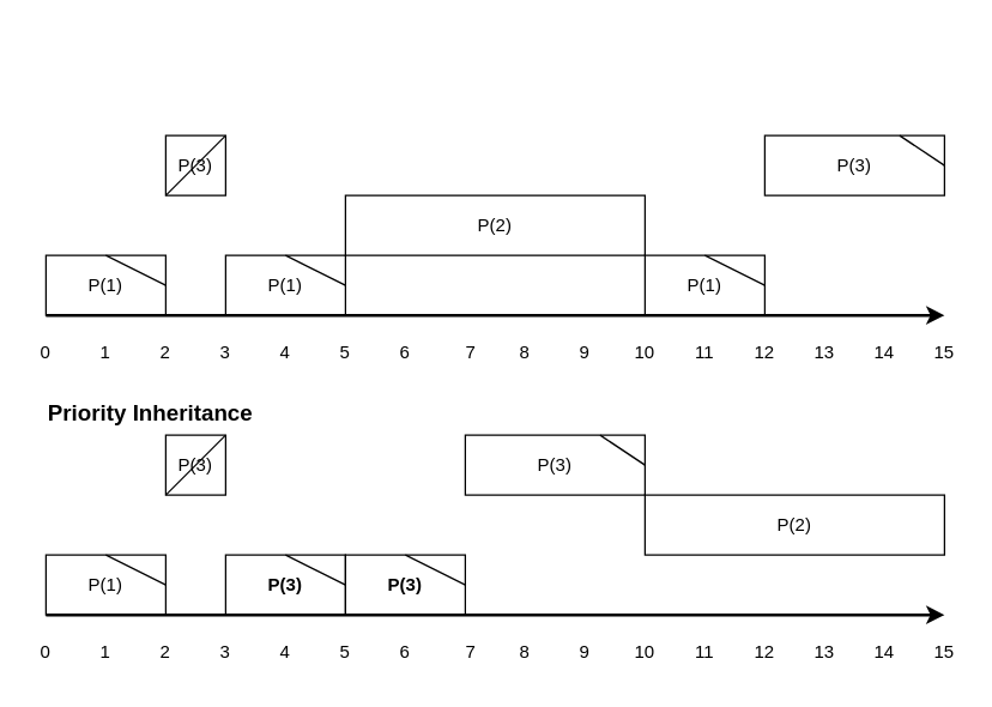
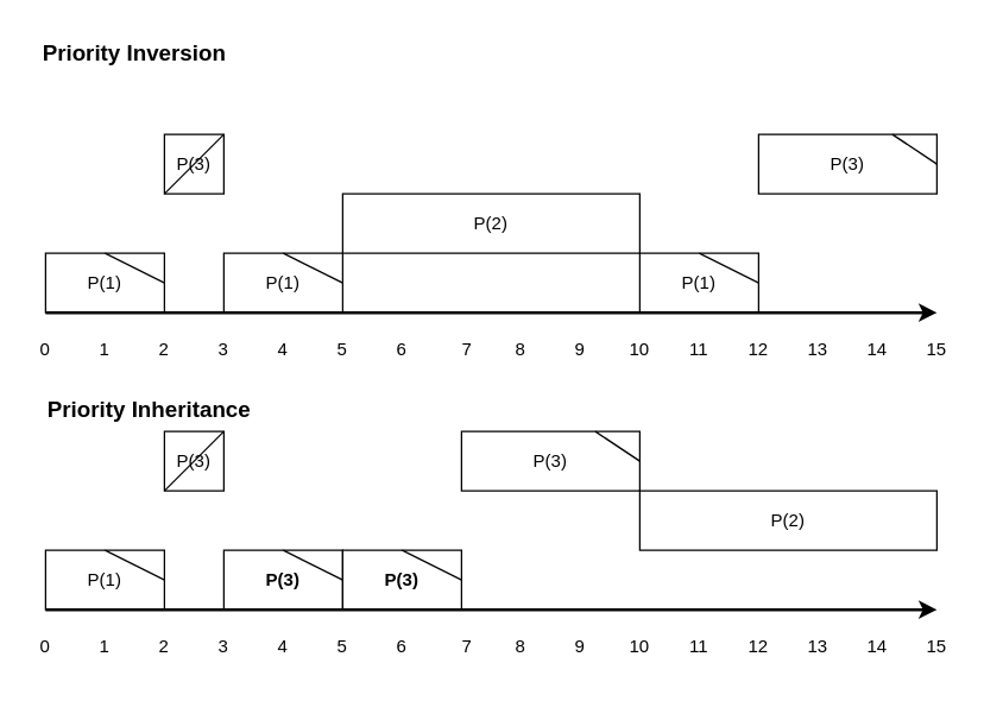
+ <mxCell id="56" value="&lt;font style=&quot;font-size: 15px&quot;&gt;&lt;b&gt;Priority Inversion&lt;/b&gt;&lt;/font&gt;" style="text;html=1;strokeColor=none;fillColor=none;align=center;verticalAlign=middle;whiteSpace=wrap;rounded=0;" vertex="1" parent="1"><mxGeometry x="20" y="20" width="140" height="30" as="geometry" /></mxCell>
